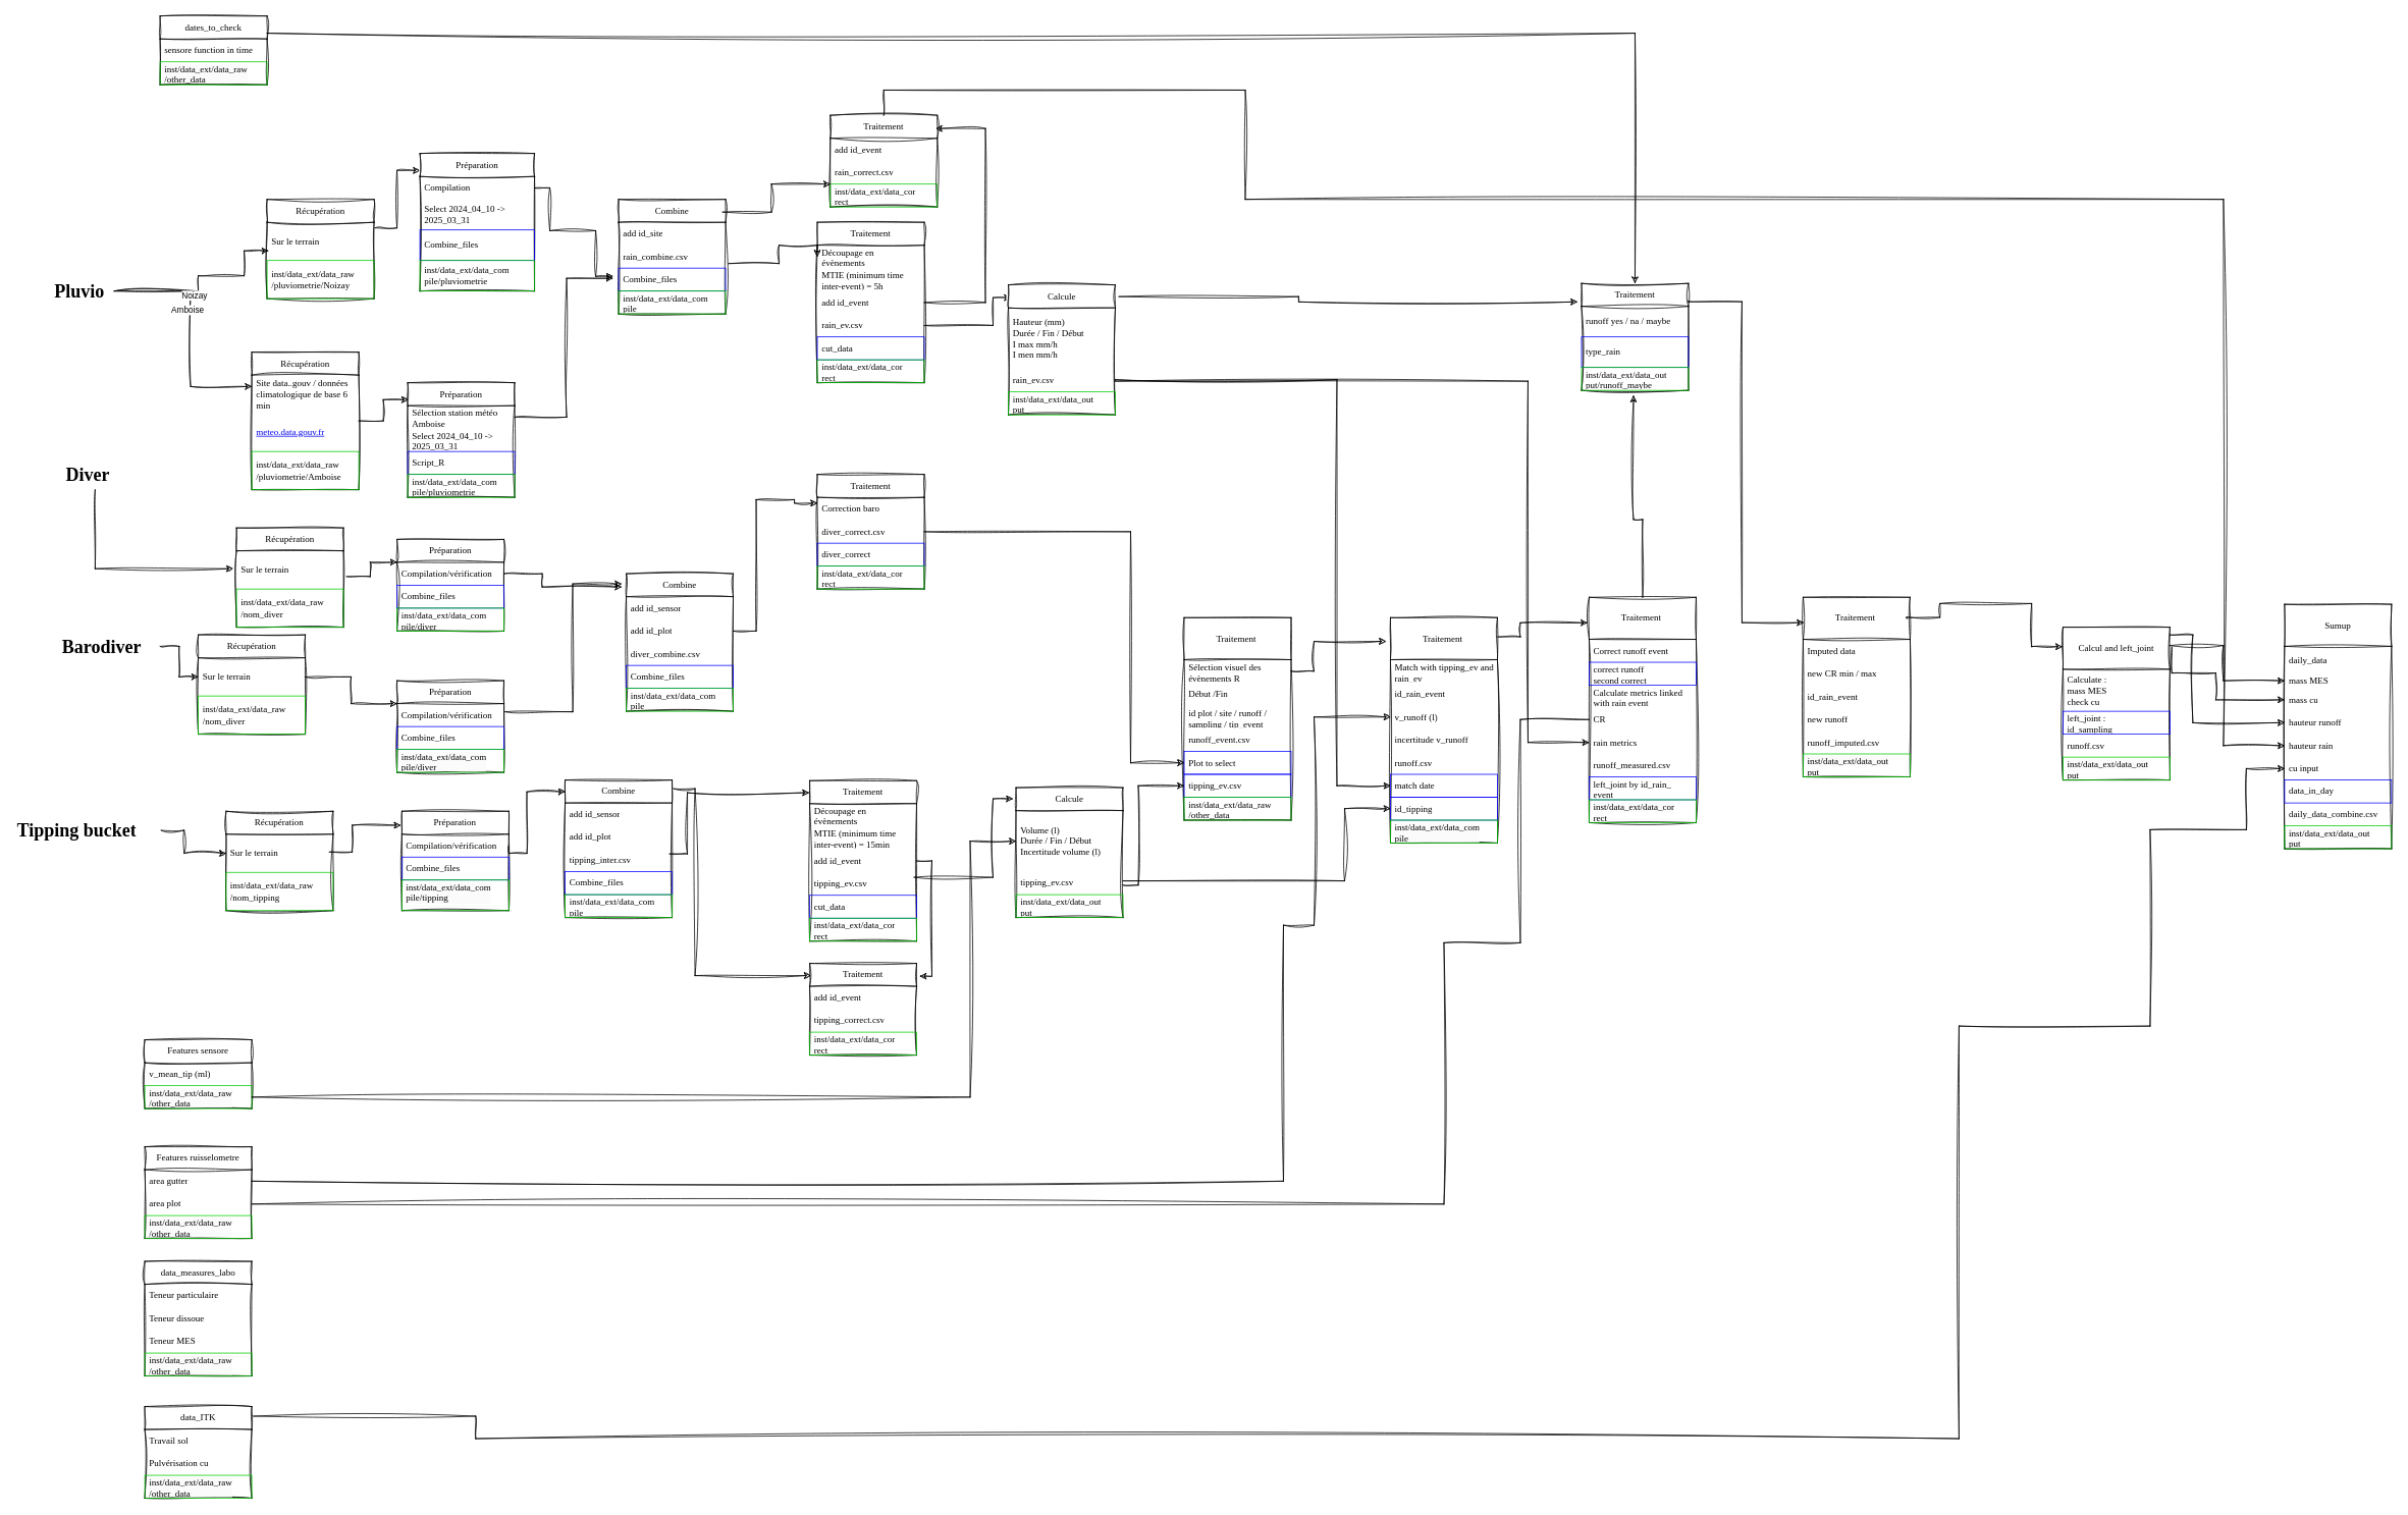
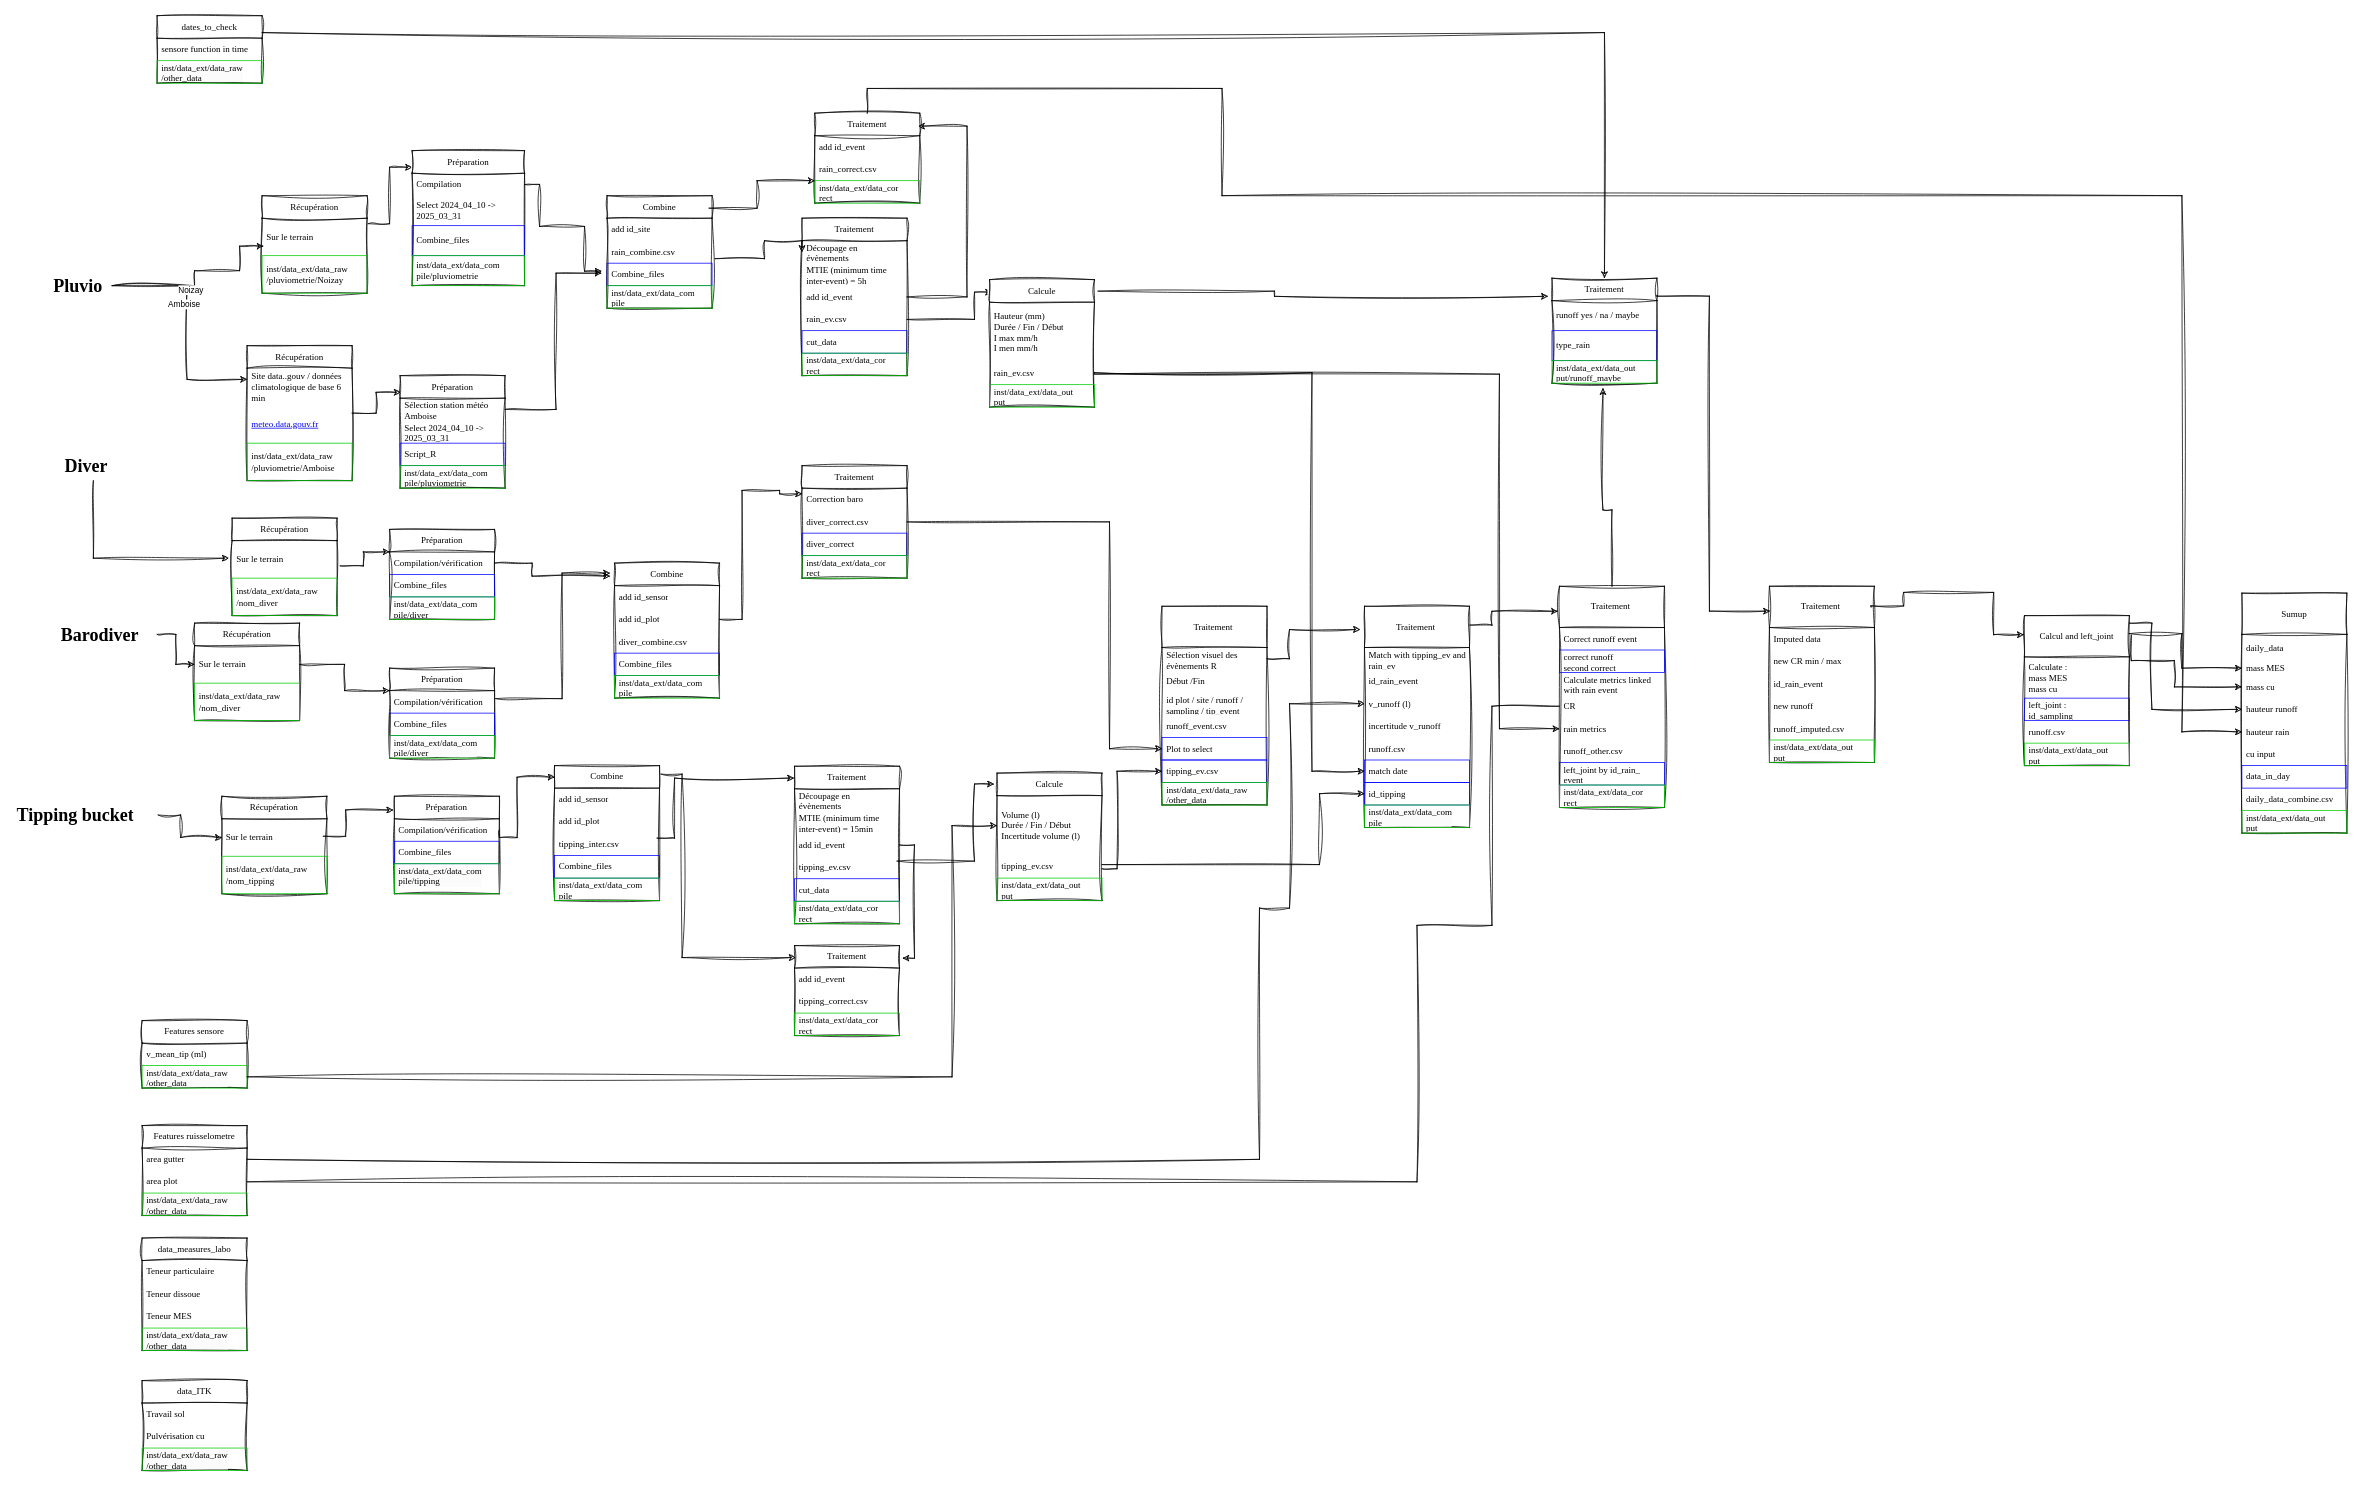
- <mxCell id="189" value="Calculate :&lt;div&gt;mass MES&lt;/div&gt;&lt;div&gt;check cu&lt;/div&gt;" style="text;strokeColor=none;fillColor=none;align=left;verticalAlign=middle;spacingLeft=4;spacingRight=4;overflow=hidden;points=[[0,0.5],[1,0.5]];portConstraint=eastwest;rotatable=0;whiteSpace=wrap;html=1;fontFamily=Architects Daughter;fontSource=https%3A%2F%2Ffonts.googleapis.com%2Fcss%3Ffamily%3DArchitects%2BDaughter;" parent="188" vertex="1"><mxGeometry y="55" width="140" height="55" as="geometry" /></mxCell>
+ <mxCell id="189" value="Calculate :&lt;div&gt;mass MES&lt;/div&gt;&lt;div&gt;mass cu&lt;/div&gt;" style="text;strokeColor=none;fillColor=none;align=left;verticalAlign=middle;spacingLeft=4;spacingRight=4;overflow=hidden;points=[[0,0.5],[1,0.5]];portConstraint=eastwest;rotatable=0;whiteSpace=wrap;html=1;fontFamily=Architects Daughter;fontSource=https%3A%2F%2Ffonts.googleapis.com%2Fcss%3Ffamily%3DArchitects%2BDaughter;" parent="188" vertex="1"><mxGeometry y="55" width="140" height="55" as="geometry" /></mxCell>
- <mxCell id="164" value="runoff_measured.csv" style="text;strokeColor=none;fillColor=none;align=left;verticalAlign=middle;spacingLeft=4;spacingRight=4;overflow=hidden;points=[[0,0.5],[1,0.5]];portConstraint=eastwest;rotatable=0;whiteSpace=wrap;html=1;fontFamily=Architects Daughter;fontSource=https%3A%2F%2Ffonts.googleapis.com%2Fcss%3Ffamily%3DArchitects%2BDaughter;" parent="158" vertex="1"><mxGeometry y="205" width="140" height="30" as="geometry" /></mxCell>
+ <mxCell id="164" value="runoff_other.csv" style="text;strokeColor=none;fillColor=none;align=left;verticalAlign=middle;spacingLeft=4;spacingRight=4;overflow=hidden;points=[[0,0.5],[1,0.5]];portConstraint=eastwest;rotatable=0;whiteSpace=wrap;html=1;fontFamily=Architects Daughter;fontSource=https%3A%2F%2Ffonts.googleapis.com%2Fcss%3Ffamily%3DArchitects%2BDaughter;" parent="158" vertex="1"><mxGeometry y="205" width="140" height="30" as="geometry" /></mxCell>
- <mxCell id="198" style="edgeStyle=orthogonalEdgeStyle;rounded=0;sketch=1;hachureGap=4;jiggle=2;curveFitting=1;orthogonalLoop=1;jettySize=auto;html=1;fontFamily=Architects Daughter;fontSource=https%3A%2F%2Ffonts.googleapis.com%2Fcss%3Ffamily%3DArchitects%2BDaughter;entryX=0;entryY=0.5;entryDx=0;entryDy=0;exitX=1.015;exitY=0.105;exitDx=0;exitDy=0;exitPerimeter=0;" parent="1" source="194" target="205" edge="1"><mxGeometry relative="1" as="geometry"><mxPoint x="2923.14" y="1085.03" as="targetPoint" /><Array as="points"><mxPoint x="622" y="1853" /><mxPoint x="622" y="1882" /><mxPoint x="2563" y="1882" /><mxPoint x="2563" y="1342" /><mxPoint x="2813" y="1342" /><mxPoint x="2813" y="1085" /><mxPoint x="2939" y="1085" /><mxPoint x="2939" y="1005" /></Array><mxPoint x="519" y="1863.71" as="sourcePoint" /></mxGeometry></mxCell>
